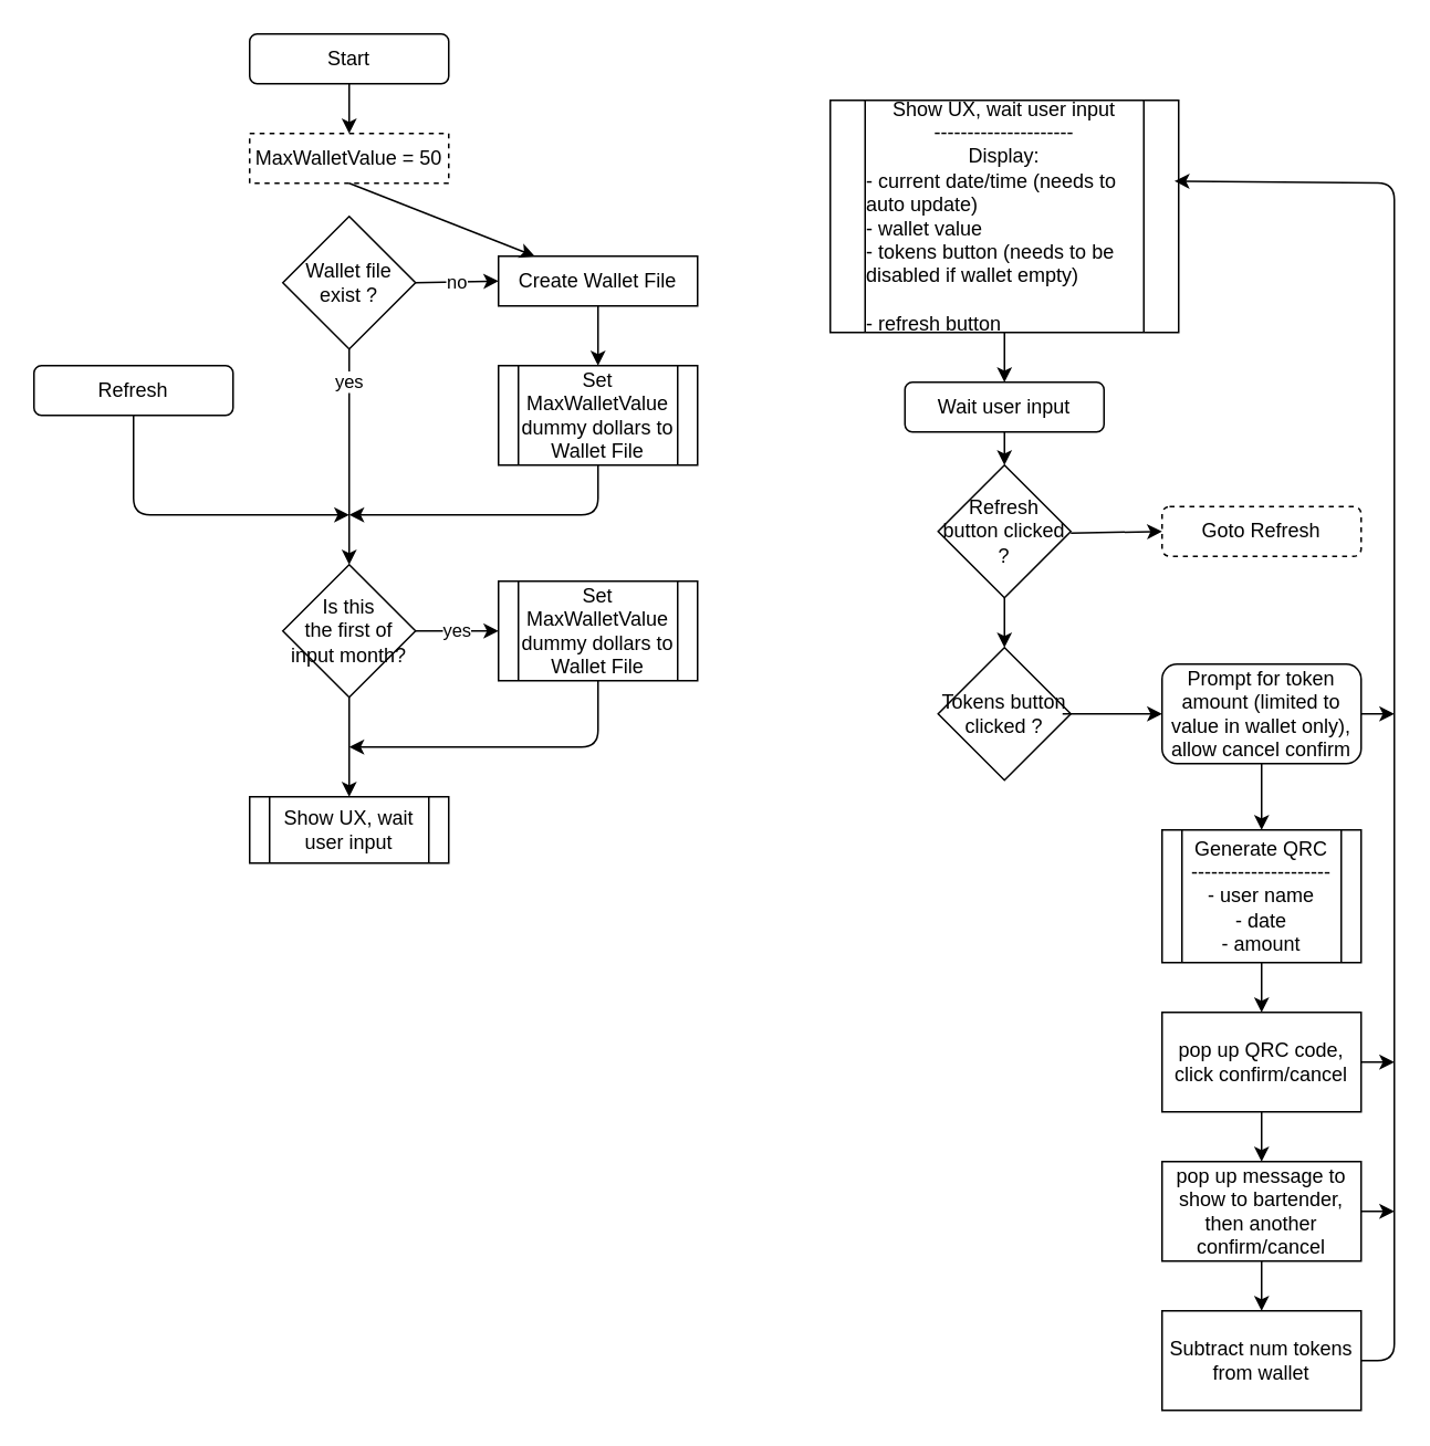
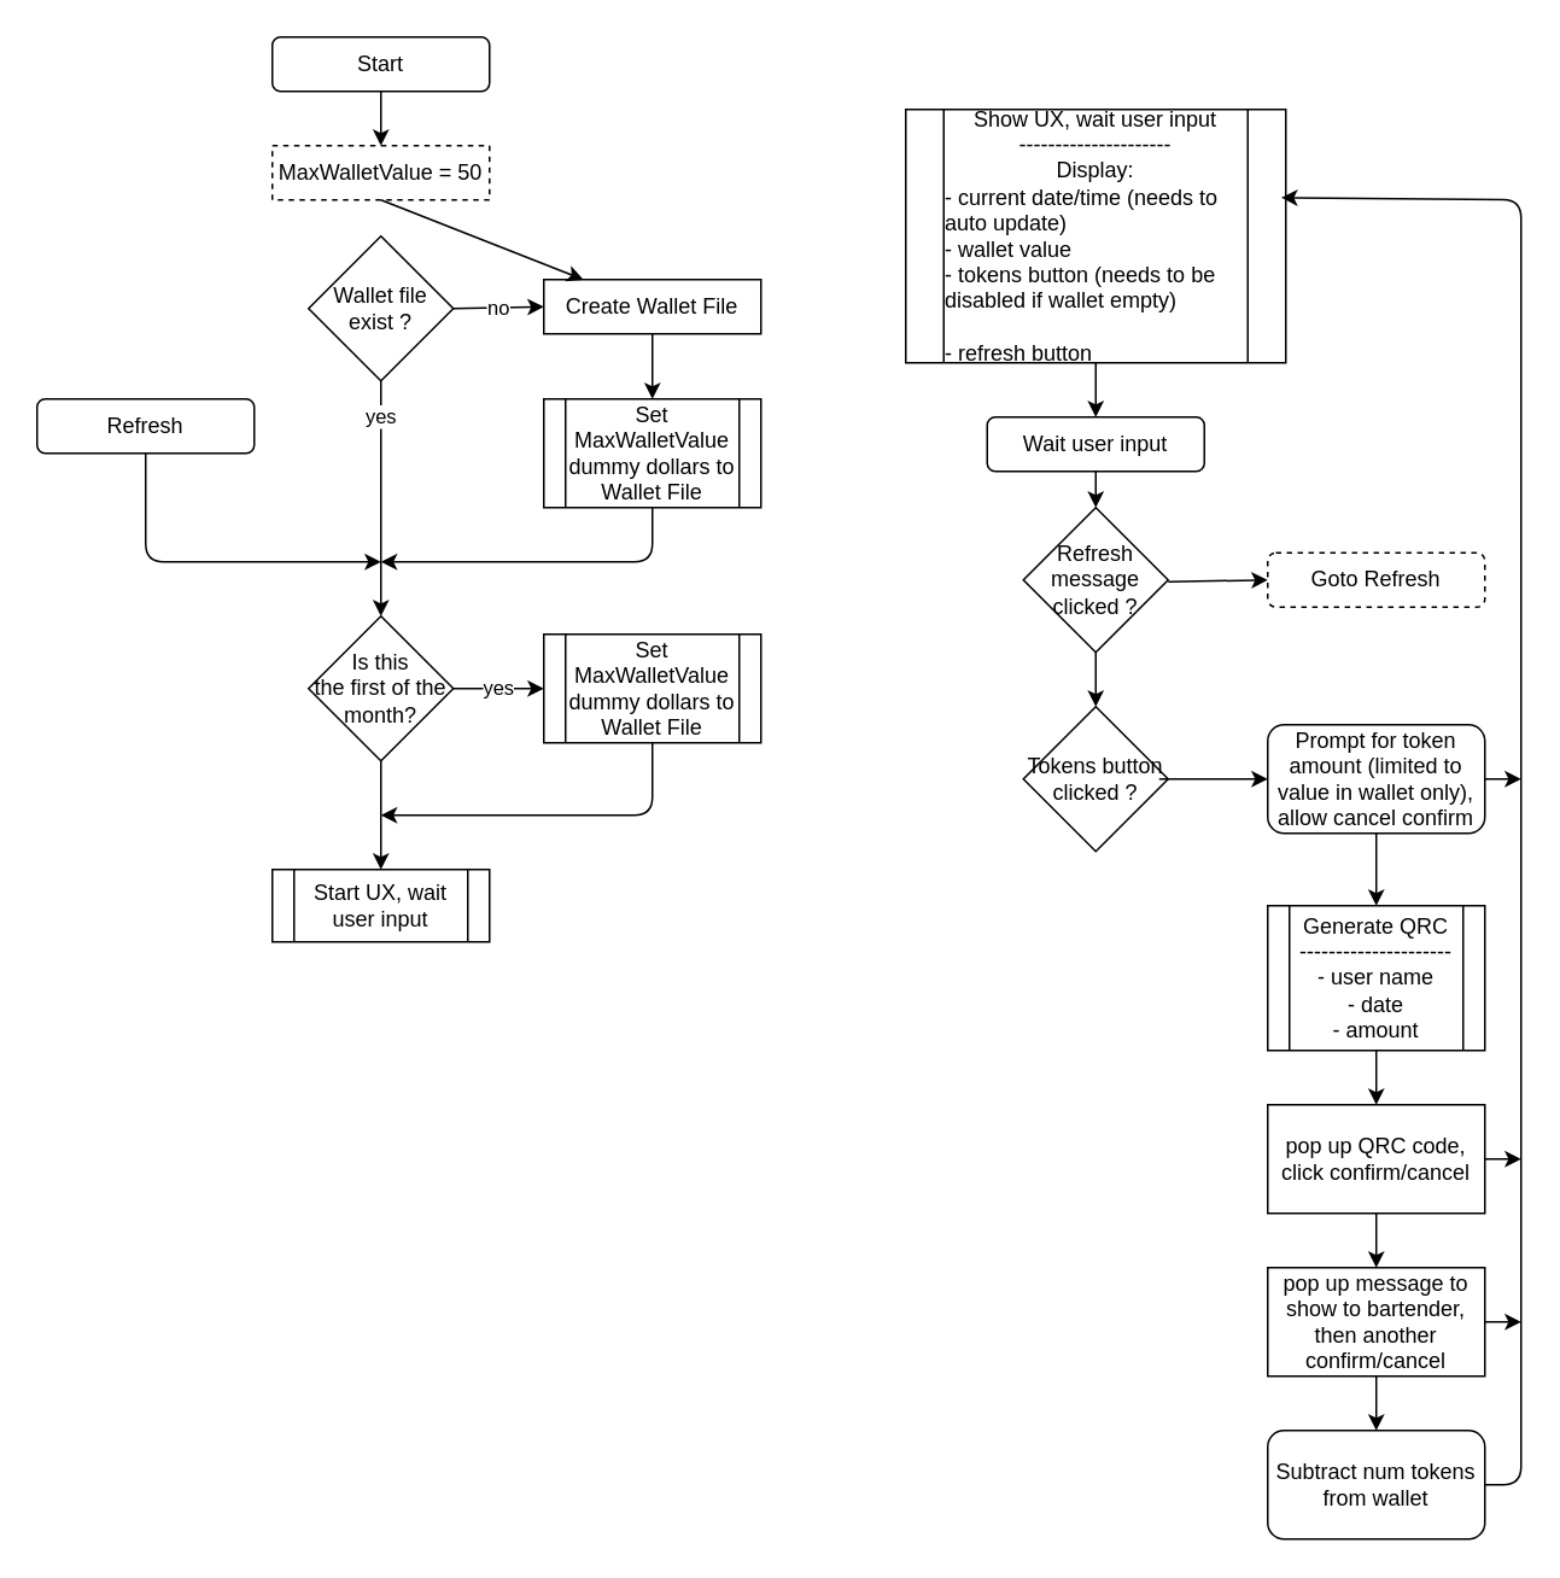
- <mxCell id="23" value="Refresh button clicked ?" style="rhombus;whiteSpace=wrap;html=1;" vertex="1" parent="1"><mxGeometry x="565" y="280" width="80" height="80" as="geometry" /></mxCell>
+ <mxCell id="23" value="Refresh message clicked ?" style="rhombus;whiteSpace=wrap;html=1;" vertex="1" parent="1"><mxGeometry x="565" y="280" width="80" height="80" as="geometry" /></mxCell>
- <mxCell id="7" value="Is this &lt;br&gt;the&amp;nbsp;first of input month?" style="rhombus;whiteSpace=wrap;html=1;" vertex="1" parent="1"><mxGeometry x="170" y="340" width="80" height="80" as="geometry" /></mxCell>
+ <mxCell id="7" value="Is this &lt;br&gt;the&amp;nbsp;first of the month?" style="rhombus;whiteSpace=wrap;html=1;" vertex="1" parent="1"><mxGeometry x="170" y="340" width="80" height="80" as="geometry" /></mxCell>
- <mxCell id="16" value="Show UX, wait user input" style="shape=process;whiteSpace=wrap;html=1;backgroundOutline=1;" vertex="1" parent="1"><mxGeometry x="150" y="480" width="120" height="40" as="geometry" /></mxCell>
+ <mxCell id="16" value="Start UX, wait user input" style="shape=process;whiteSpace=wrap;html=1;backgroundOutline=1;" vertex="1" parent="1"><mxGeometry x="150" y="480" width="120" height="40" as="geometry" /></mxCell>
- <mxCell id="42" value="Subtract num tokens from wallet" style="rounded=0;whiteSpace=wrap;html=1;" vertex="1" parent="1"><mxGeometry x="700" y="790" width="120" height="60" as="geometry" /></mxCell>
+ <mxCell id="42" value="Subtract num tokens from wallet" style="whiteSpace=wrap;html=1;rounded=1;" vertex="1" parent="1"><mxGeometry x="700" y="790" width="120" height="60" as="geometry" /></mxCell>
